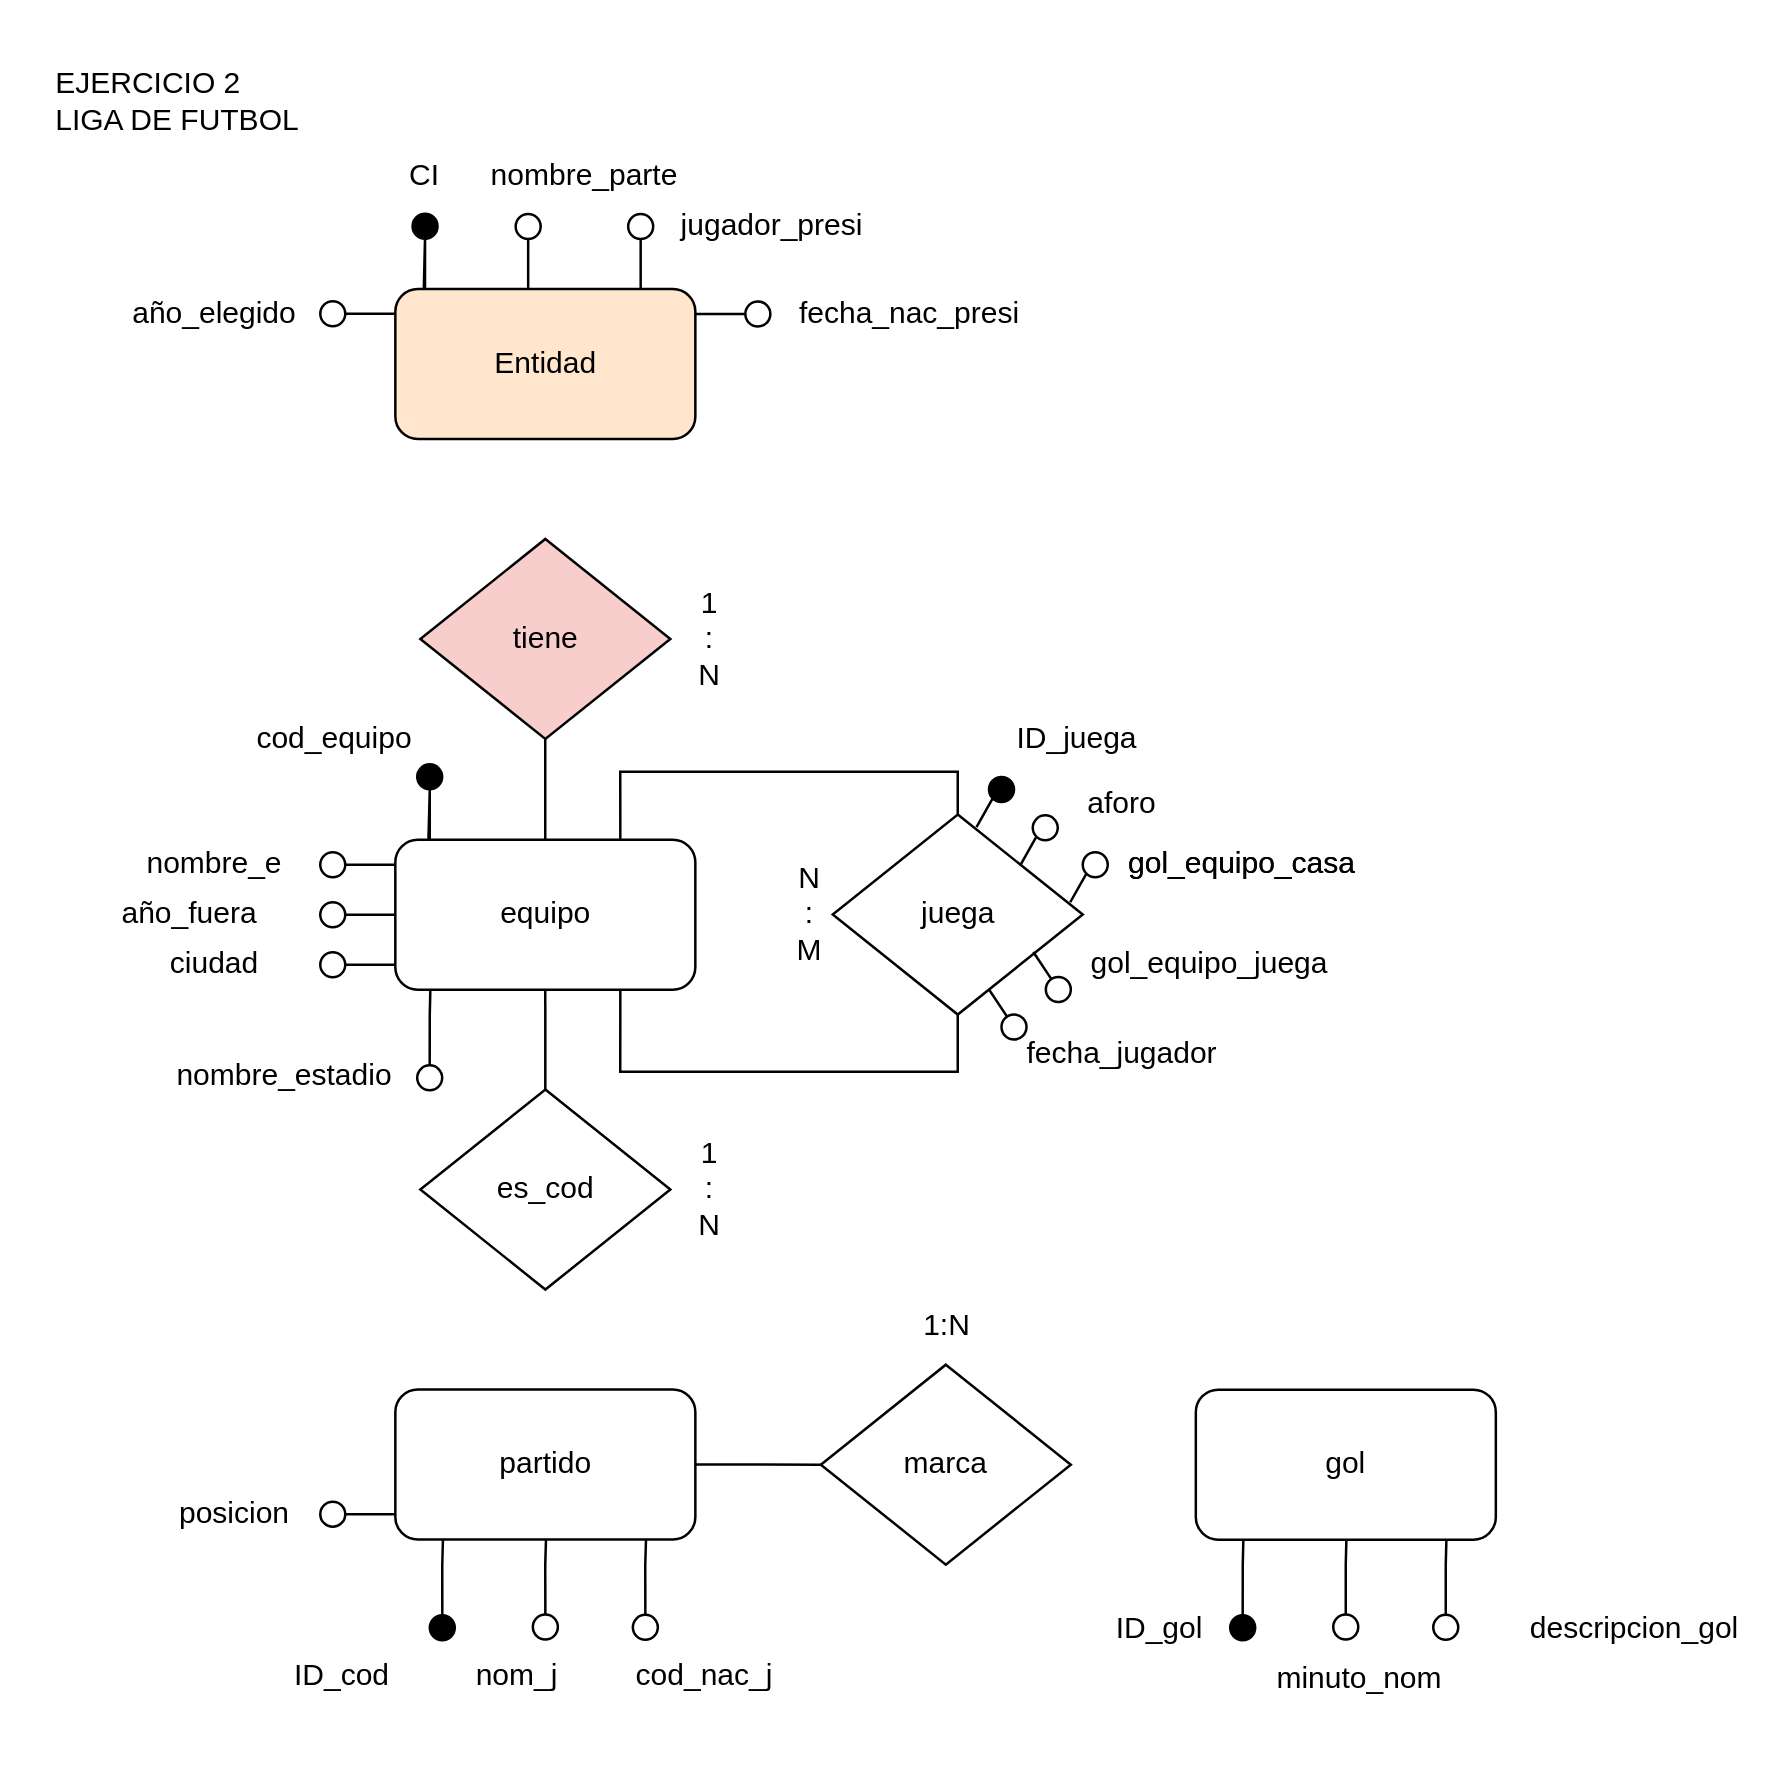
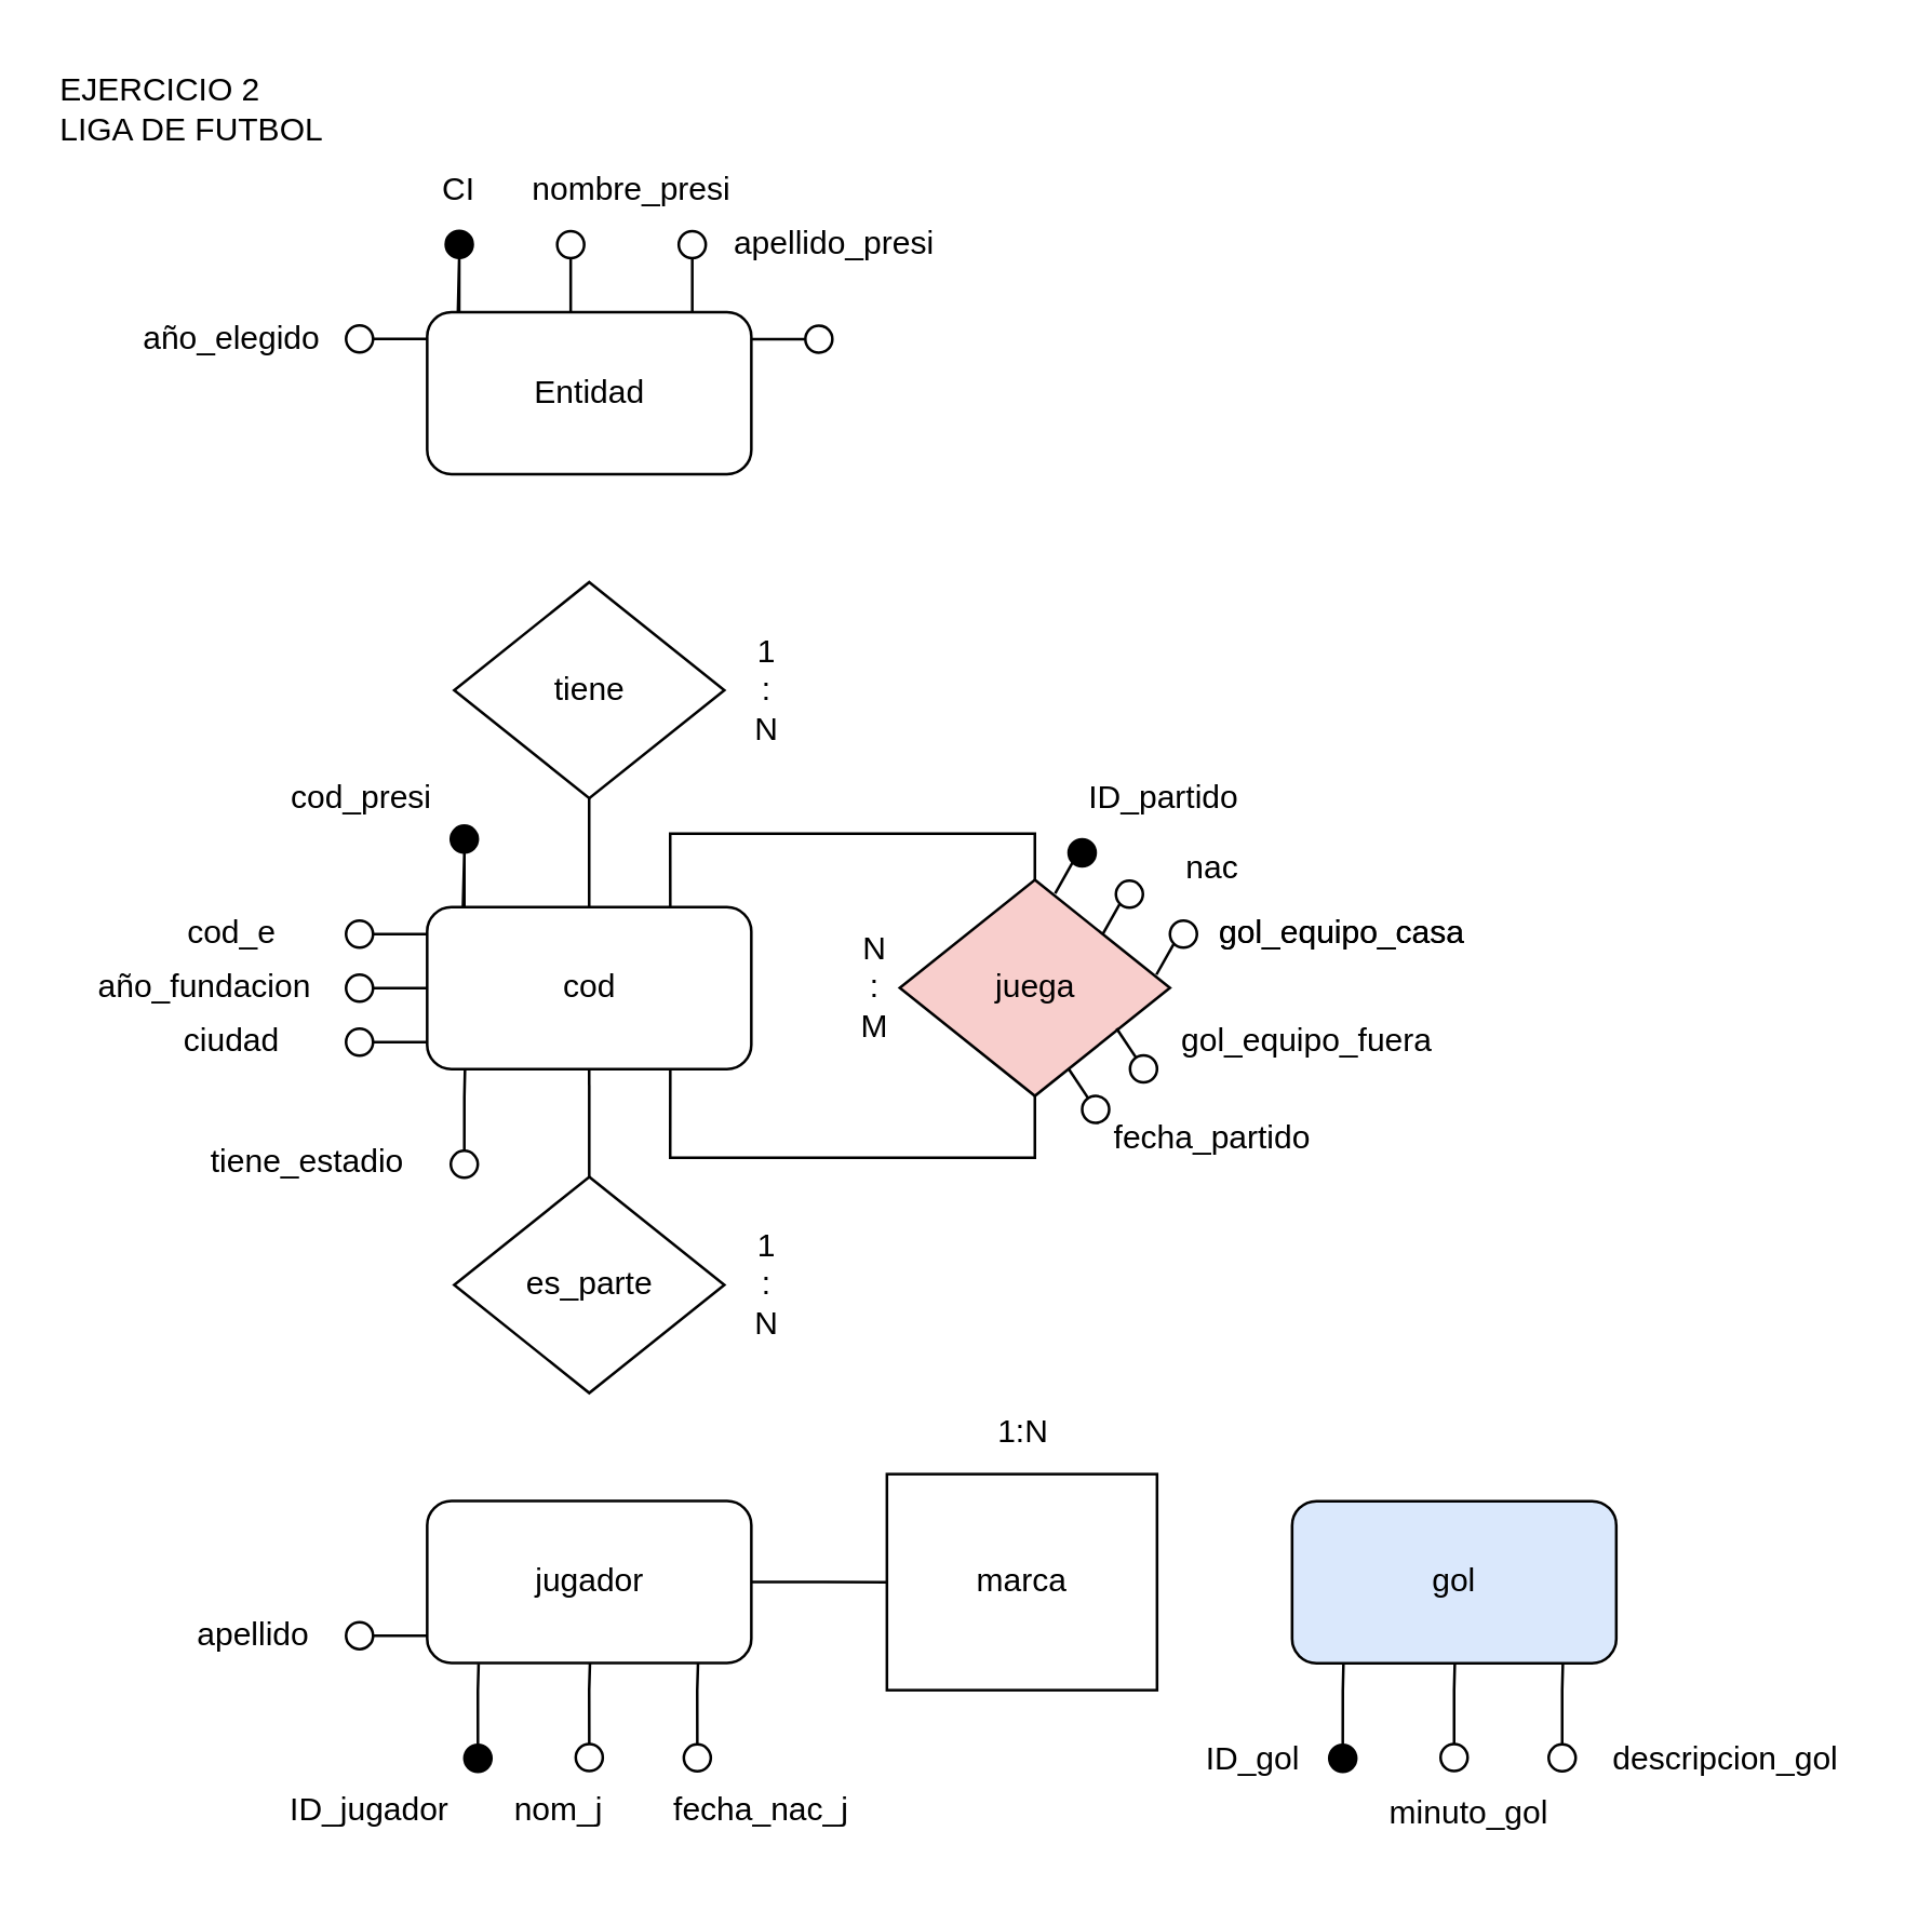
- <mxCell id="32" value="nombre_parte" style="text;html=1;align=center;verticalAlign=middle;resizable=0;points=[];autosize=1;strokeColor=none;fillColor=none;" vertex="1" parent="1"><mxGeometry x="182.54" y="55" width="100" height="30" as="geometry" /></mxCell>
+ <mxCell id="32" value="nombre_presi" style="text;html=1;align=center;verticalAlign=middle;resizable=0;points=[];autosize=1;strokeColor=none;fillColor=none;" vertex="1" parent="1"><mxGeometry x="182.54" y="55" width="100" height="30" as="geometry" /></mxCell>
- <mxCell id="35" value="jugador_presi" style="text;html=1;align=center;verticalAlign=middle;resizable=0;points=[];autosize=1;strokeColor=none;fillColor=none;" vertex="1" parent="1"><mxGeometry x="257.73" y="75" width="100" height="30" as="geometry" /></mxCell>
+ <mxCell id="35" value="apellido_presi" style="text;html=1;align=center;verticalAlign=middle;resizable=0;points=[];autosize=1;strokeColor=none;fillColor=none;" vertex="1" parent="1"><mxGeometry x="257.73" y="75" width="100" height="30" as="geometry" /></mxCell>
- <mxCell id="41" value="fecha_nac_presi" style="text;html=1;align=center;verticalAlign=middle;resizable=0;points=[];autosize=1;strokeColor=none;fillColor=none;" vertex="1" parent="1"><mxGeometry x="307.54" y="110.08" width="110" height="30" as="geometry" /></mxCell>
- <mxCell id="25" value="Entidad" style="rounded=1;whiteSpace=wrap;html=1;fillColor=#ffe6cc;" vertex="1" parent="1"><mxGeometry x="157.54" y="115.08" width="120" height="60" as="geometry" /></mxCell>
+ <mxCell id="25" value="Entidad" style="rounded=1;whiteSpace=wrap;html=1;" vertex="1" parent="1"><mxGeometry x="157.54" y="115.08" width="120" height="60" as="geometry" /></mxCell>
- <mxCell id="24" value="tiene" style="rhombus;whiteSpace=wrap;html=1;fillColor=#f8cecc;" vertex="1" parent="1"><mxGeometry x="167.54" y="215.08" width="100" height="80" as="geometry" /></mxCell>
+ <mxCell id="24" value="tiene" style="rhombus;whiteSpace=wrap;html=1;" vertex="1" parent="1"><mxGeometry x="167.54" y="215.08" width="100" height="80" as="geometry" /></mxCell>
- <mxCell id="6" value="cod_equipo" style="text;html=1;align=center;verticalAlign=middle;resizable=0;points=[];autosize=1;strokeColor=none;fillColor=none;" vertex="1" parent="1"><mxGeometry x="87.5" y="280.4" width="90" height="30" as="geometry" /></mxCell>
+ <mxCell id="6" value="cod_presi" style="text;html=1;align=center;verticalAlign=middle;resizable=0;points=[];autosize=1;strokeColor=none;fillColor=none;" vertex="1" parent="1"><mxGeometry x="87.5" y="280.4" width="90" height="30" as="geometry" /></mxCell>
- <mxCell id="75" value="ID_juega" style="text;html=1;align=center;verticalAlign=middle;resizable=0;points=[];autosize=1;strokeColor=none;fillColor=none;" vertex="1" parent="1"><mxGeometry x="390" y="280.4" width="80" height="30" as="geometry" /></mxCell>
+ <mxCell id="75" value="ID_partido" style="text;html=1;align=center;verticalAlign=middle;resizable=0;points=[];autosize=1;strokeColor=none;fillColor=none;" vertex="1" parent="1"><mxGeometry x="390" y="280.4" width="80" height="30" as="geometry" /></mxCell>
- <mxCell id="82" value="aforo" style="text;html=1;align=center;verticalAlign=middle;resizable=0;points=[];autosize=1;strokeColor=none;fillColor=none;" vertex="1" parent="1"><mxGeometry x="422.5" y="305.64" width="50" height="30" as="geometry" /></mxCell>
+ <mxCell id="82" value="nac" style="text;html=1;align=center;verticalAlign=middle;resizable=0;points=[];autosize=1;strokeColor=none;fillColor=none;" vertex="1" parent="1"><mxGeometry x="422.5" y="305.64" width="50" height="30" as="geometry" /></mxCell>
- <mxCell id="15" value="nombre_e" style="text;html=1;align=center;verticalAlign=middle;resizable=0;points=[];autosize=1;strokeColor=none;fillColor=none;" vertex="1" parent="1"><mxGeometry x="45" y="330.4" width="80" height="30" as="geometry" /></mxCell>
+ <mxCell id="15" value="cod_e" style="text;html=1;align=center;verticalAlign=middle;resizable=0;points=[];autosize=1;strokeColor=none;fillColor=none;" vertex="1" parent="1"><mxGeometry x="45" y="330.4" width="80" height="30" as="geometry" /></mxCell>
- <mxCell id="16" value="año_fuera" style="text;html=1;align=center;verticalAlign=middle;resizable=0;points=[];autosize=1;strokeColor=none;fillColor=none;" vertex="1" parent="1"><mxGeometry x="25" y="350.32" width="100" height="30" as="geometry" /></mxCell>
+ <mxCell id="16" value="año_fundacion" style="text;html=1;align=center;verticalAlign=middle;resizable=0;points=[];autosize=1;strokeColor=none;fillColor=none;" vertex="1" parent="1"><mxGeometry x="25" y="350.32" width="100" height="30" as="geometry" /></mxCell>
- <mxCell id="3" value="equipo" style="rounded=1;whiteSpace=wrap;html=1;" vertex="1" parent="1"><mxGeometry x="157.53" y="335.4" width="120" height="60" as="geometry" /></mxCell>
+ <mxCell id="3" value="cod" style="rounded=1;whiteSpace=wrap;html=1;" vertex="1" parent="1"><mxGeometry x="157.53" y="335.4" width="120" height="60" as="geometry" /></mxCell>
- <mxCell id="20" value="juega" style="rhombus;whiteSpace=wrap;html=1;" vertex="1" parent="1"><mxGeometry x="332.5" y="325.32" width="100" height="80" as="geometry" /></mxCell>
+ <mxCell id="20" value="juega" style="rhombus;whiteSpace=wrap;html=1;fillColor=#f8cecc;" vertex="1" parent="1"><mxGeometry x="332.5" y="325.32" width="100" height="80" as="geometry" /></mxCell>
- <mxCell id="86" value="gol_equipo_juega" style="text;html=1;align=center;verticalAlign=middle;resizable=0;points=[];autosize=1;strokeColor=none;fillColor=none;" vertex="1" parent="1"><mxGeometry x="422.73" y="370.32" width="120" height="30" as="geometry" /></mxCell>
+ <mxCell id="86" value="gol_equipo_fuera" style="text;html=1;align=center;verticalAlign=middle;resizable=0;points=[];autosize=1;strokeColor=none;fillColor=none;" vertex="1" parent="1"><mxGeometry x="422.73" y="370.32" width="120" height="30" as="geometry" /></mxCell>
- <mxCell id="84" value="fecha_jugador" style="text;html=1;align=center;verticalAlign=middle;resizable=0;points=[];autosize=1;strokeColor=none;fillColor=none;" vertex="1" parent="1"><mxGeometry x="397.5" y="405.64" width="100" height="30" as="geometry" /></mxCell>
+ <mxCell id="84" value="fecha_partido" style="text;html=1;align=center;verticalAlign=middle;resizable=0;points=[];autosize=1;strokeColor=none;fillColor=none;" vertex="1" parent="1"><mxGeometry x="397.5" y="405.64" width="100" height="30" as="geometry" /></mxCell>
- <mxCell id="9" value="nombre_estadio" style="text;html=1;align=center;verticalAlign=middle;resizable=0;points=[];autosize=1;strokeColor=none;fillColor=none;" vertex="1" parent="1"><mxGeometry x="57.51" y="415.32" width="110" height="30" as="geometry" /></mxCell>
+ <mxCell id="9" value="tiene_estadio" style="text;html=1;align=center;verticalAlign=middle;resizable=0;points=[];autosize=1;strokeColor=none;fillColor=none;" vertex="1" parent="1"><mxGeometry x="57.51" y="415.32" width="110" height="30" as="geometry" /></mxCell>
- <mxCell id="42" value="es_cod" style="rhombus;whiteSpace=wrap;html=1;" vertex="1" parent="1"><mxGeometry x="167.54" y="435.32" width="100" height="80" as="geometry" /></mxCell>
+ <mxCell id="42" value="es_parte" style="rhombus;whiteSpace=wrap;html=1;" vertex="1" parent="1"><mxGeometry x="167.54" y="435.32" width="100" height="80" as="geometry" /></mxCell>
- <mxCell id="44" value="partido" style="rounded=1;whiteSpace=wrap;html=1;" vertex="1" parent="1"><mxGeometry x="157.54" y="555.32" width="120" height="60" as="geometry" /></mxCell>
+ <mxCell id="44" value="jugador" style="rounded=1;whiteSpace=wrap;html=1;" vertex="1" parent="1"><mxGeometry x="157.54" y="555.32" width="120" height="60" as="geometry" /></mxCell>
- <mxCell id="58" value="marca" style="rhombus;whiteSpace=wrap;html=1;" vertex="1" parent="1"><mxGeometry x="327.73" y="545.36" width="100" height="80" as="geometry" /></mxCell>
+ <mxCell id="58" value="marca" style="whiteSpace=wrap;html=1;rounded=0;" vertex="1" parent="1"><mxGeometry x="327.73" y="545.36" width="100" height="80" as="geometry" /></mxCell>
- <mxCell id="60" value="gol" style="rounded=1;whiteSpace=wrap;html=1;" vertex="1" parent="1"><mxGeometry x="477.73" y="555.36" width="120" height="60" as="geometry" /></mxCell>
+ <mxCell id="60" value="gol" style="rounded=1;whiteSpace=wrap;html=1;fillColor=#dae8fc;" vertex="1" parent="1"><mxGeometry x="477.73" y="555.36" width="120" height="60" as="geometry" /></mxCell>
- <mxCell id="48" value="posicion" style="text;html=1;align=center;verticalAlign=middle;resizable=0;points=[];autosize=1;strokeColor=none;fillColor=none;" vertex="1" parent="1"><mxGeometry x="57.51" y="590.16" width="70" height="30" as="geometry" /></mxCell>
+ <mxCell id="48" value="apellido" style="text;html=1;align=center;verticalAlign=middle;resizable=0;points=[];autosize=1;strokeColor=none;fillColor=none;" vertex="1" parent="1"><mxGeometry x="57.51" y="590.16" width="70" height="30" as="geometry" /></mxCell>
- <mxCell id="67" value="&lt;div&gt;descripcion_gol&lt;/div&gt;" style="text;html=1;align=center;verticalAlign=middle;resizable=0;points=[];autosize=1;strokeColor=none;fillColor=none;" vertex="1" parent="1"><mxGeometry x="597.7" y="635.6" width="110" height="30" as="geometry" /></mxCell>
+ <mxCell id="67" value="&lt;div&gt;descripcion_gol&lt;/div&gt;" style="text;html=1;align=center;verticalAlign=middle;resizable=0;points=[];autosize=1;strokeColor=none;fillColor=none;" vertex="1" parent="1"><mxGeometry x="582.7" y="635.6" width="110" height="30" as="geometry" /></mxCell>
- <mxCell id="51" value="ID_cod" style="text;html=1;align=center;verticalAlign=middle;resizable=0;points=[];autosize=1;strokeColor=none;fillColor=none;" vertex="1" parent="1"><mxGeometry x="96.28" y="655.28" width="80" height="30" as="geometry" /></mxCell>
+ <mxCell id="51" value="ID_jugador" style="text;html=1;align=center;verticalAlign=middle;resizable=0;points=[];autosize=1;strokeColor=none;fillColor=none;" vertex="1" parent="1"><mxGeometry x="96.28" y="655.28" width="80" height="30" as="geometry" /></mxCell>
- <mxCell id="54" value="cod_nac_j" style="text;html=1;align=center;verticalAlign=middle;resizable=0;points=[];autosize=1;strokeColor=none;fillColor=none;" vertex="1" parent="1"><mxGeometry x="236.28" y="655.28" width="90" height="30" as="geometry" /></mxCell>
+ <mxCell id="54" value="fecha_nac_j" style="text;html=1;align=center;verticalAlign=middle;resizable=0;points=[];autosize=1;strokeColor=none;fillColor=none;" vertex="1" parent="1"><mxGeometry x="236.28" y="655.28" width="90" height="30" as="geometry" /></mxCell>
- <mxCell id="70" value="minuto_nom" style="text;html=1;align=center;verticalAlign=middle;resizable=0;points=[];autosize=1;strokeColor=none;fillColor=none;" vertex="1" parent="1"><mxGeometry x="502.7" y="655.6" width="80" height="30" as="geometry" /></mxCell>
+ <mxCell id="70" value="minuto_gol" style="text;html=1;align=center;verticalAlign=middle;resizable=0;points=[];autosize=1;strokeColor=none;fillColor=none;" vertex="1" parent="1"><mxGeometry x="502.7" y="655.6" width="80" height="30" as="geometry" /></mxCell>
